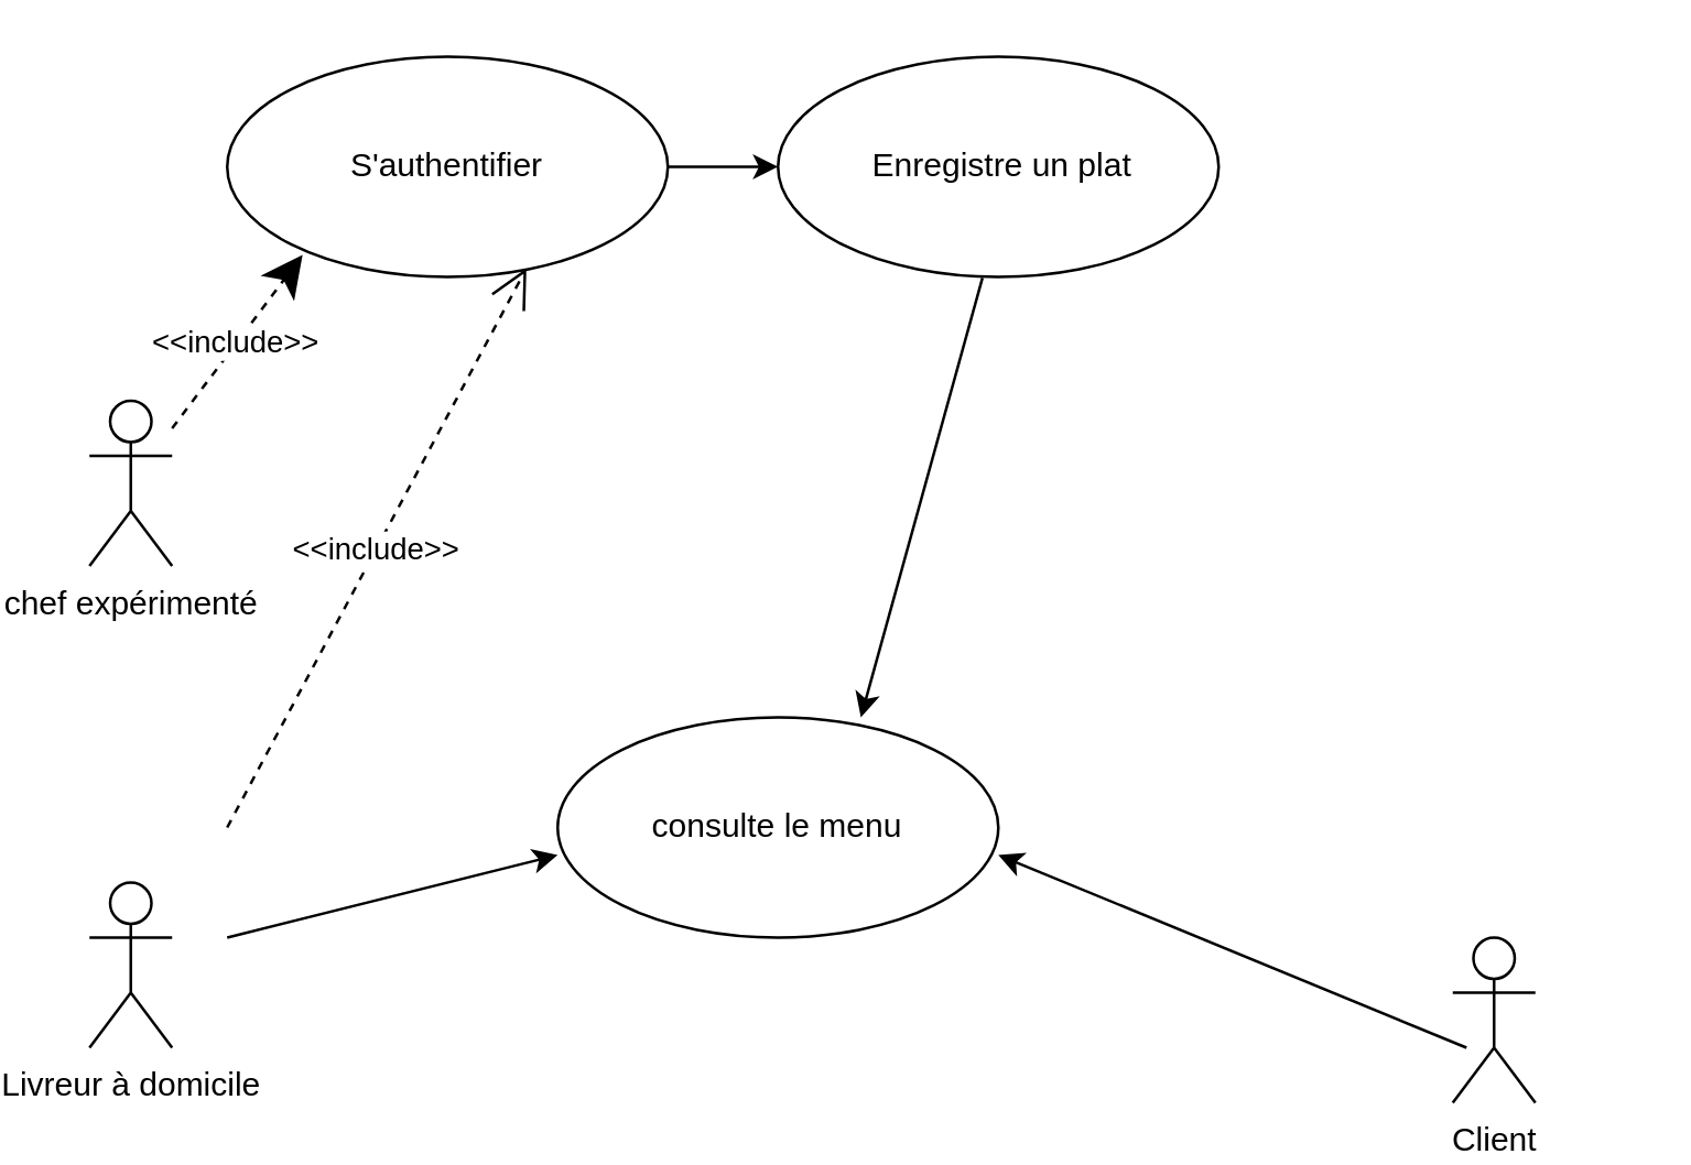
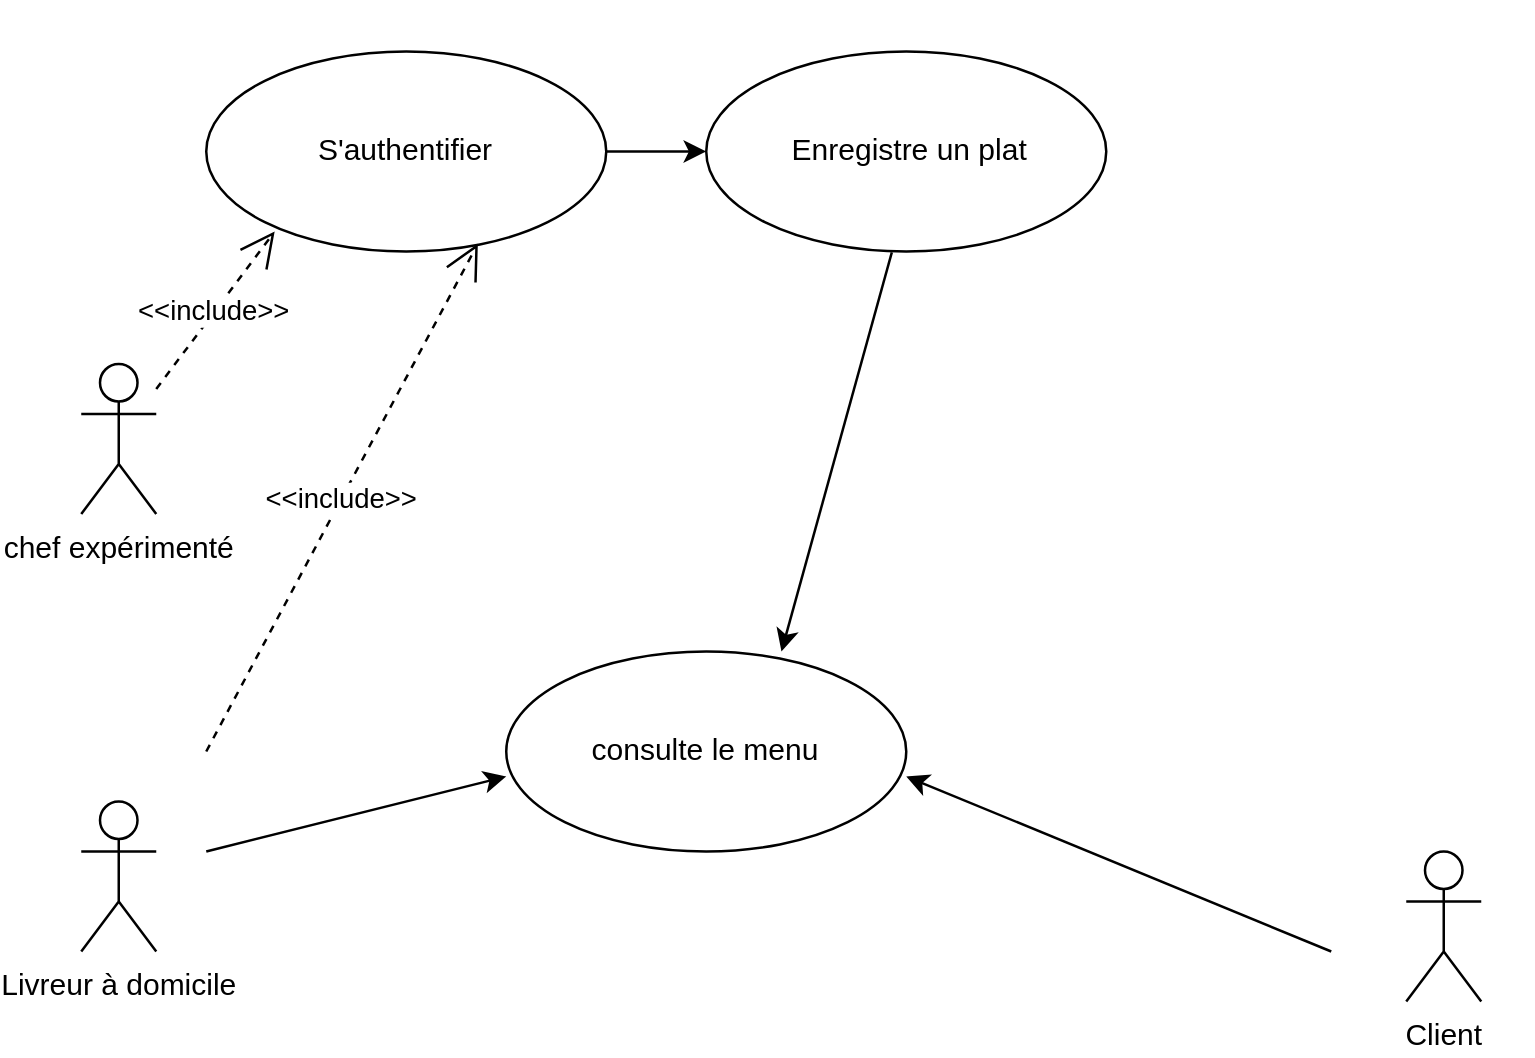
- <mxCell id="8" value="&amp;lt;&amp;lt;include&amp;gt;&amp;gt;" style="endArrow=classic;endSize=12;dashed=1;html=1;rounded=0;entryX=0.171;entryY=0.9;entryDx=0;entryDy=0;entryPerimeter=0;" edge="1" parent="1" source="3" target="7"><mxGeometry width="160" relative="1" as="geometry"><mxPoint x="250" y="330" as="sourcePoint" /><mxPoint x="410" y="330" as="targetPoint" /></mxGeometry></mxCell>
+ <mxCell id="8" value="&amp;lt;&amp;lt;include&amp;gt;&amp;gt;" style="endArrow=open;endSize=12;dashed=1;html=1;rounded=0;entryX=0.171;entryY=0.9;entryDx=0;entryDy=0;entryPerimeter=0;" edge="1" parent="1" source="3" target="7"><mxGeometry width="160" relative="1" as="geometry"><mxPoint x="250" y="330" as="sourcePoint" /><mxPoint x="410" y="330" as="targetPoint" /></mxGeometry></mxCell>
- <mxCell id="4" value="Client" style="shape=umlActor;verticalLabelPosition=bottom;verticalAlign=top;html=1;" parent="1" vertex="1"><mxGeometry x="515" y="340" width="30" height="60" as="geometry" /></mxCell>
+ <mxCell id="4" value="Client" style="shape=umlActor;verticalLabelPosition=bottom;verticalAlign=top;html=1;" parent="1" vertex="1"><mxGeometry x="550" y="340" width="30" height="60" as="geometry" /></mxCell>
